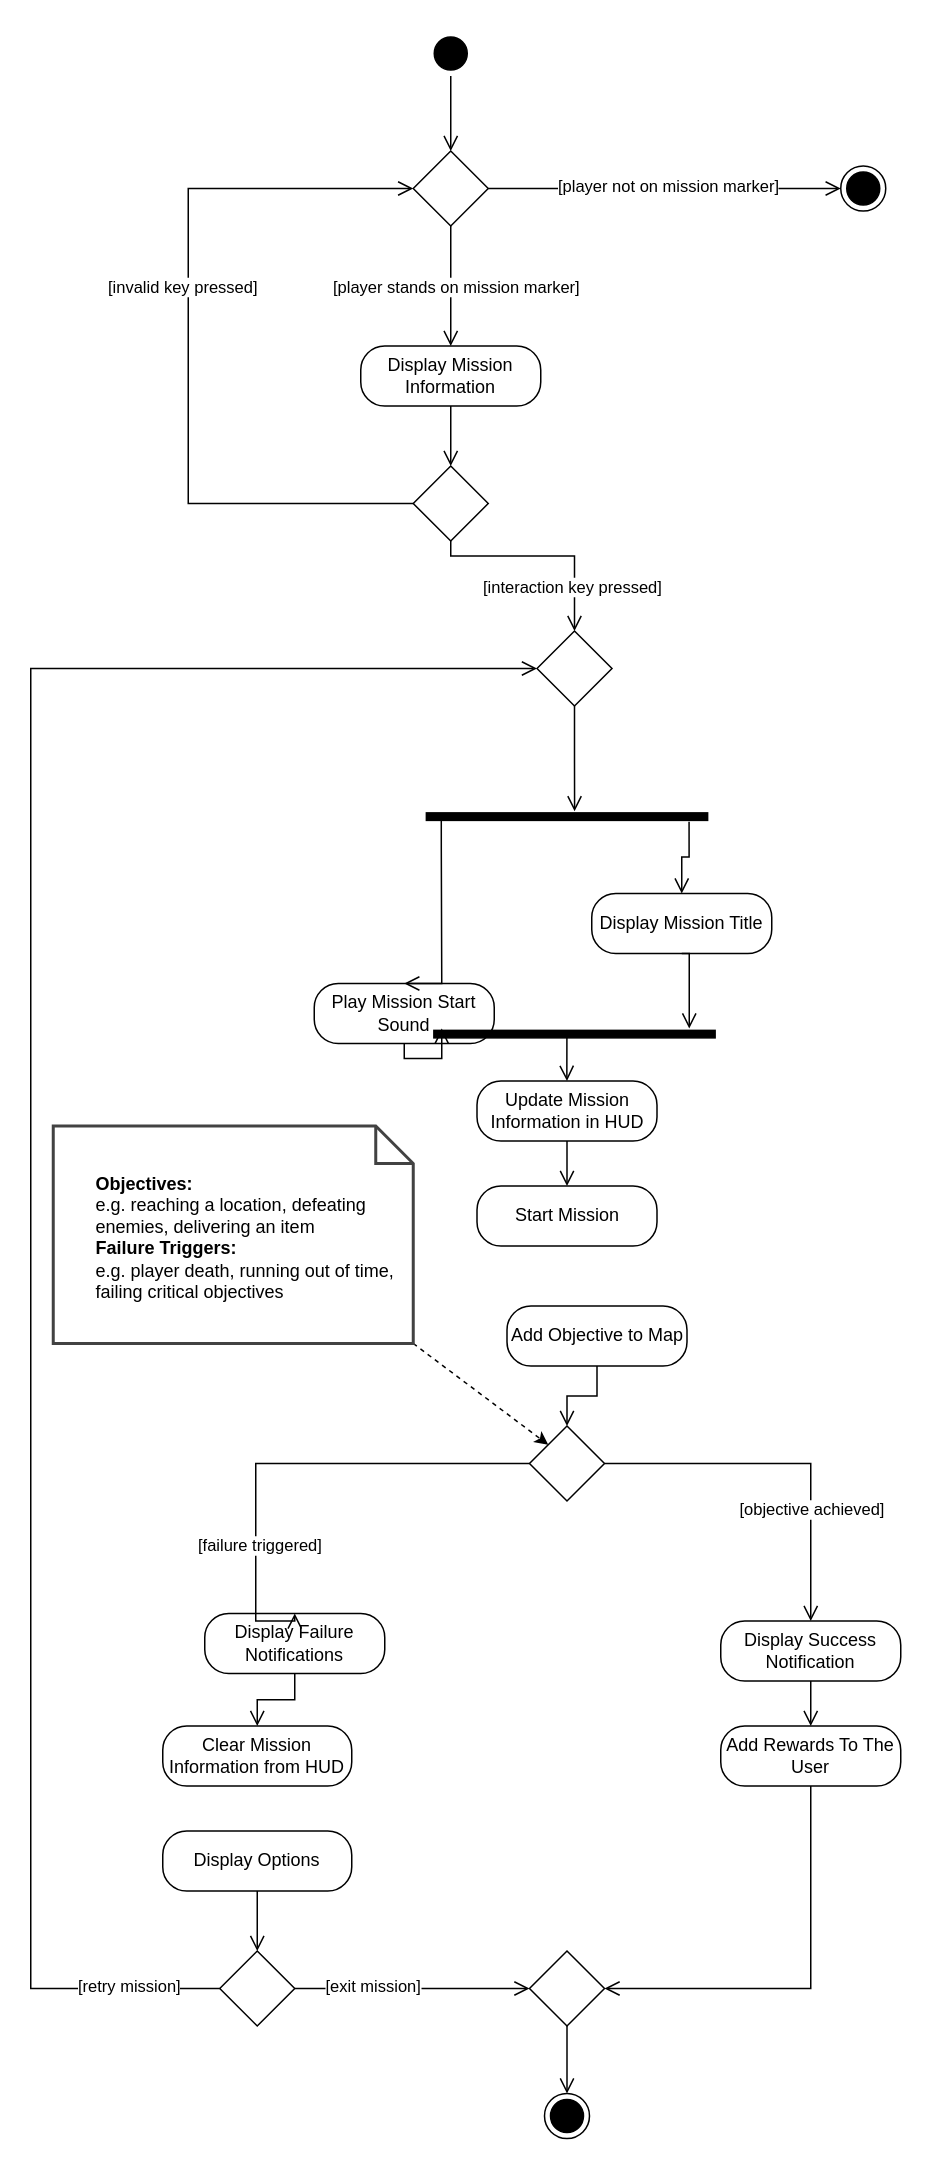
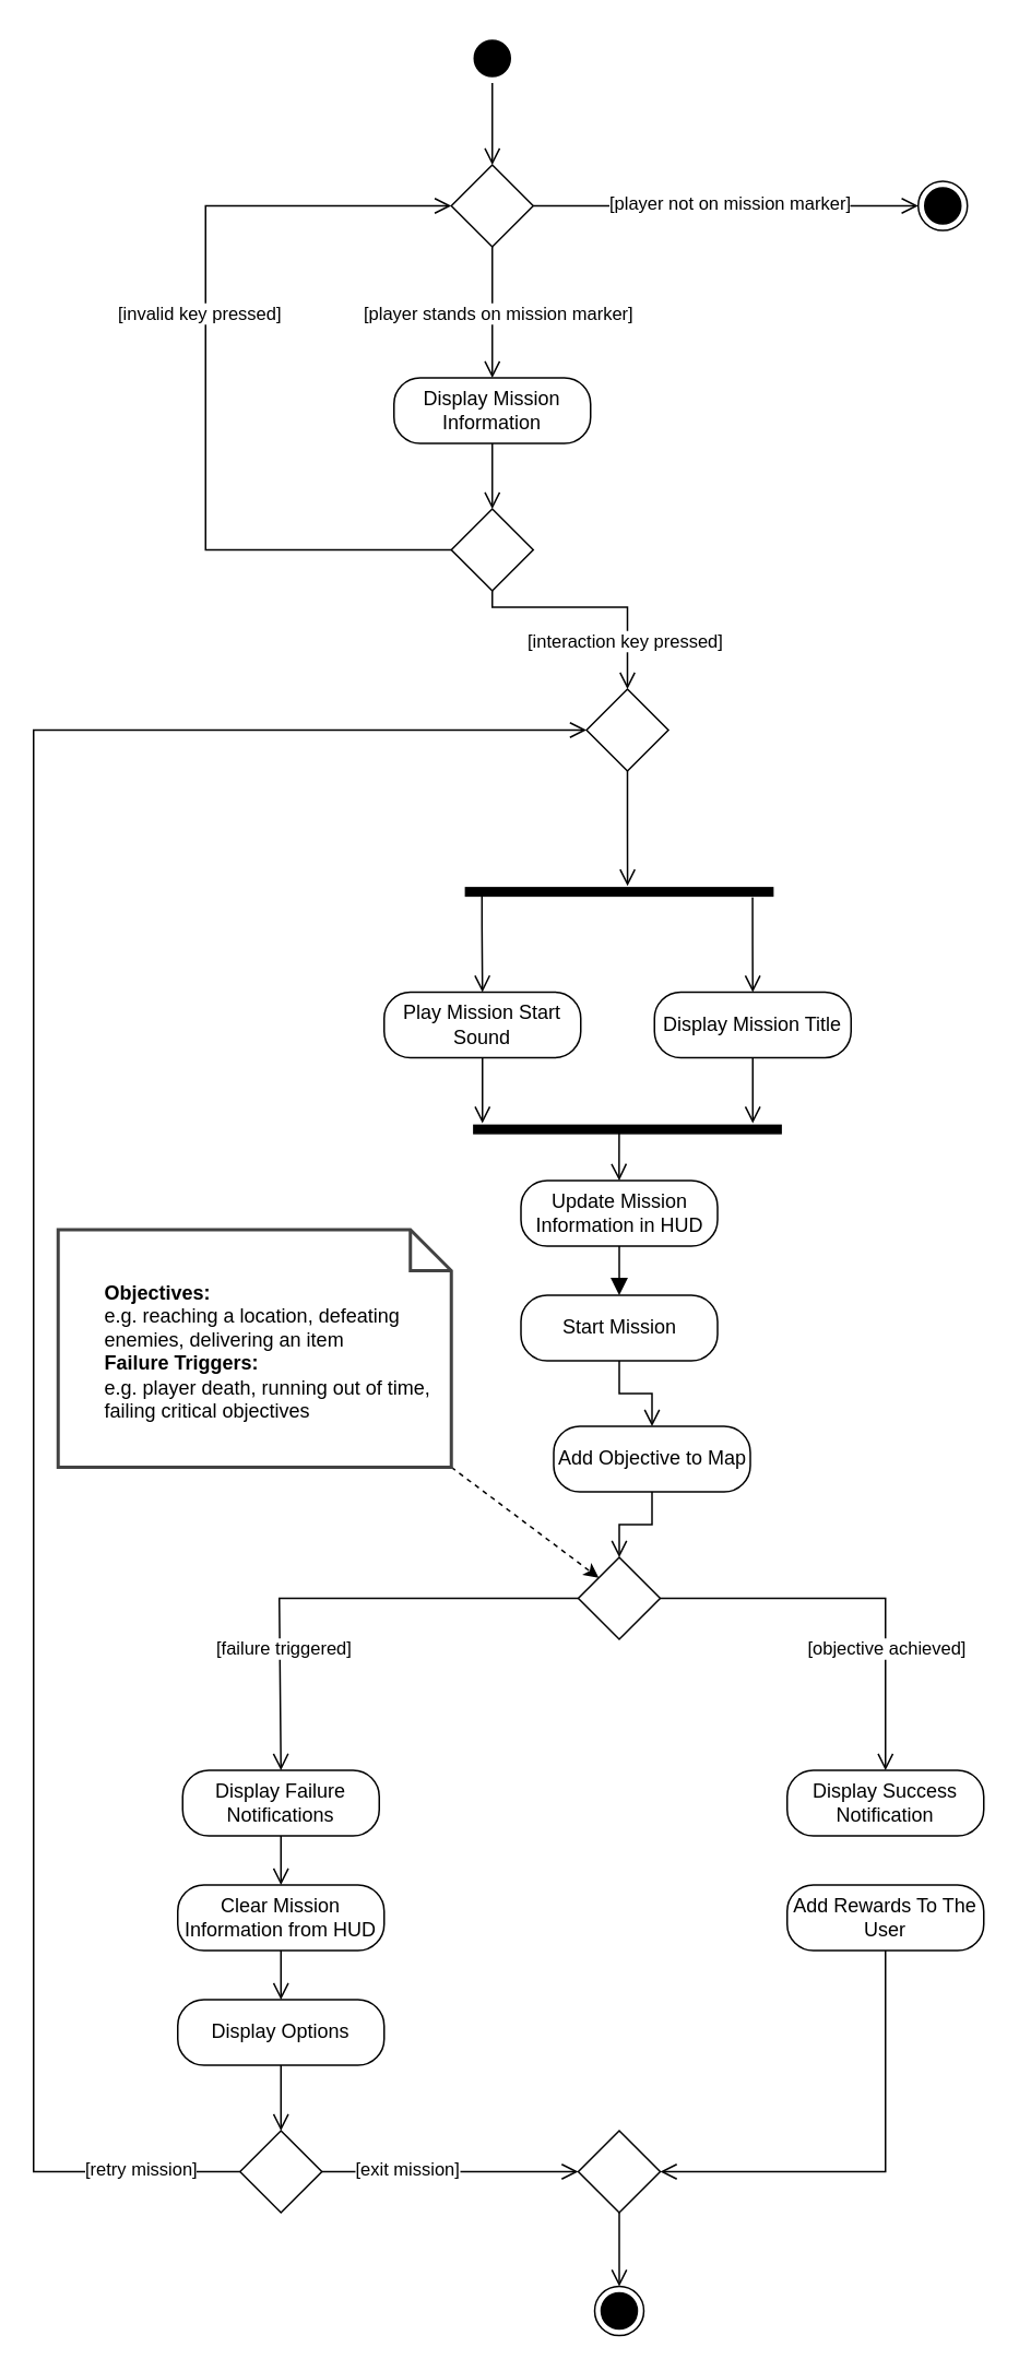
- <mxCell id="16" value="Display Mission Title" style="rounded=1;whiteSpace=wrap;html=1;arcSize=40;fontColor=#000000;fillColor=none;strokeColor=#000000;" parent="1" vertex="1"><mxGeometry x="394" y="595" width="120" height="40" as="geometry" /></mxCell>
+ <mxCell id="16" value="Display Mission Title" style="rounded=1;whiteSpace=wrap;html=1;arcSize=40;fontColor=#000000;fillColor=none;strokeColor=#000000;" parent="1" vertex="1"><mxGeometry x="399" y="605" width="120" height="40" as="geometry" /></mxCell>
- <mxCell id="15" value="Play Mission Start Sound" style="rounded=1;whiteSpace=wrap;html=1;arcSize=40;fontColor=#000000;fillColor=none;strokeColor=#000000;" parent="1" vertex="1"><mxGeometry x="209" y="655" width="120" height="40" as="geometry" /></mxCell>
+ <mxCell id="15" value="Play Mission Start Sound" style="rounded=1;whiteSpace=wrap;html=1;arcSize=40;fontColor=#000000;fillColor=none;strokeColor=#000000;" parent="1" vertex="1"><mxGeometry x="234" y="605" width="120" height="40" as="geometry" /></mxCell>
- <mxCell id="24" value="" style="edgeStyle=orthogonalEdgeStyle;html=1;verticalAlign=bottom;endArrow=open;endSize=8;strokeColor=#000000;rounded=0;exitX=0.5;exitY=1;exitDx=0;exitDy=0;entryX=0.5;entryY=0;entryDx=0;entryDy=0;fontColor=#000000;" parent="1" source="21" target="23" edge="1"><mxGeometry relative="1" as="geometry"><mxPoint x="233.62" y="708.75" as="targetPoint" /><mxPoint x="233.62" y="668.75" as="sourcePoint" /><Array as="points" /></mxGeometry></mxCell>
+ <mxCell id="24" value="" style="edgeStyle=orthogonalEdgeStyle;html=1;verticalAlign=bottom;endArrow=block;endSize=8;strokeColor=#000000;rounded=0;exitX=0.5;exitY=1;exitDx=0;exitDy=0;entryX=0.5;entryY=0;entryDx=0;entryDy=0;fontColor=#000000;" parent="1" source="21" target="23" edge="1"><mxGeometry relative="1" as="geometry"><mxPoint x="233.62" y="708.75" as="targetPoint" /><mxPoint x="233.62" y="668.75" as="sourcePoint" /><Array as="points" /></mxGeometry></mxCell>
+ <mxCell id="26" value="" style="edgeStyle=orthogonalEdgeStyle;html=1;verticalAlign=bottom;endArrow=open;endSize=8;strokeColor=#000000;rounded=0;exitX=0.5;exitY=1;exitDx=0;exitDy=0;entryX=0.5;entryY=0;entryDx=0;entryDy=0;fontColor=#000000;" parent="1" source="23" target="47" edge="1"><mxGeometry relative="1" as="geometry"><mxPoint x="388" y="815" as="targetPoint" /><mxPoint x="388" y="785" as="sourcePoint" /><Array as="points" /></mxGeometry></mxCell>
- <mxCell id="29" value="Display Failure Notifications" style="rounded=1;whiteSpace=wrap;html=1;arcSize=40;fontColor=#000000;fillColor=none;strokeColor=#000000;" parent="1" vertex="1"><mxGeometry x="136" y="1075" width="120" height="40" as="geometry" /></mxCell>
+ <mxCell id="29" value="Display Failure Notifications" style="rounded=1;whiteSpace=wrap;html=1;arcSize=40;fontColor=#000000;fillColor=none;strokeColor=#000000;" parent="1" vertex="1"><mxGeometry x="111" y="1080" width="120" height="40" as="geometry" /></mxCell>
- <mxCell id="43" value="" style="edgeStyle=orthogonalEdgeStyle;html=1;verticalAlign=bottom;endArrow=open;endSize=8;strokeColor=#000000;rounded=0;exitX=0.5;exitY=1;exitDx=0;exitDy=0;fontColor=#000000;entryX=0.5;entryY=0;entryDx=0;entryDy=0;" edge="1" parent="1" source="41" target="42"><mxGeometry relative="1" as="geometry"><mxPoint x="450" y="1155" as="targetPoint" /><mxPoint x="181" y="1200" as="sourcePoint" /><Array as="points" /></mxGeometry></mxCell>
+ <mxCell id="33" value="" style="edgeStyle=orthogonalEdgeStyle;html=1;verticalAlign=bottom;endArrow=open;endSize=8;strokeColor=#000000;rounded=0;exitX=0.5;exitY=1;exitDx=0;exitDy=0;entryX=0.5;entryY=0;entryDx=0;entryDy=0;fontColor=#000000;" parent="1" source="30" target="32" edge="1"><mxGeometry relative="1" as="geometry"><mxPoint x="181" y="1160" as="targetPoint" /><mxPoint x="181" y="1130" as="sourcePoint" /><Array as="points" /></mxGeometry></mxCell>
